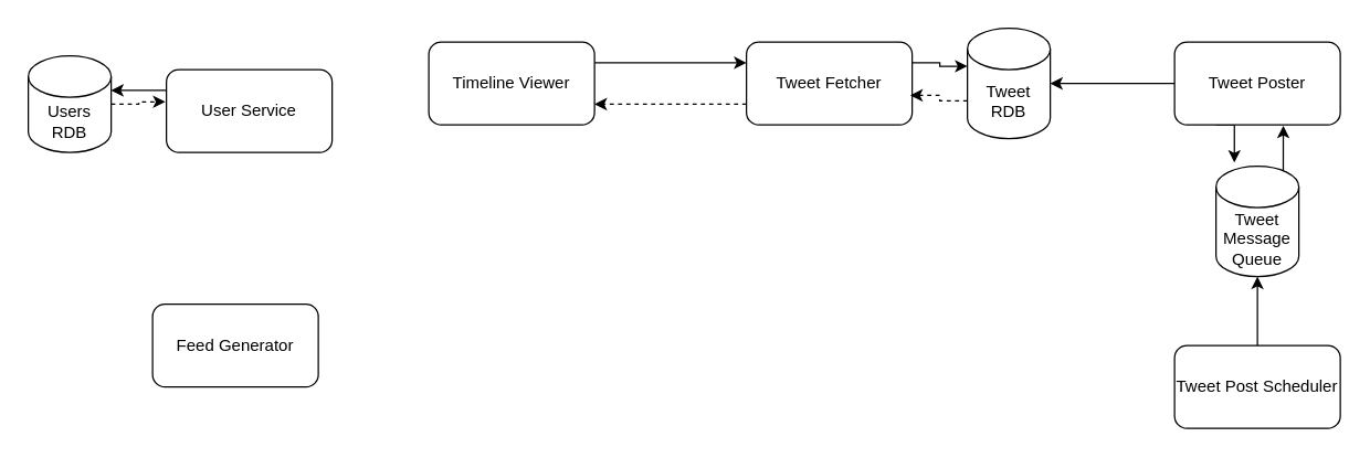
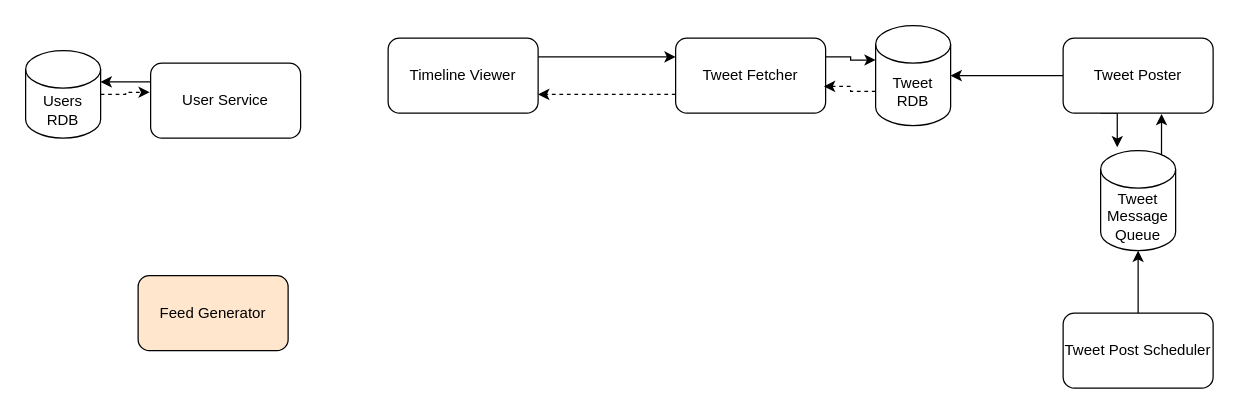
- <mxCell id="11" value="Feed Generator" style="rounded=1;whiteSpace=wrap;html=1;" vertex="1" parent="1"><mxGeometry x="110" y="220" width="120" height="60" as="geometry" /></mxCell>
+ <mxCell id="11" value="Feed Generator" style="rounded=1;whiteSpace=wrap;html=1;fillColor=#ffe6cc;" vertex="1" parent="1"><mxGeometry x="110" y="220" width="120" height="60" as="geometry" /></mxCell>
